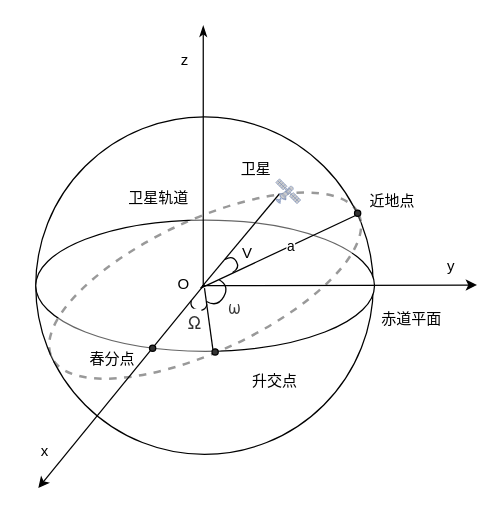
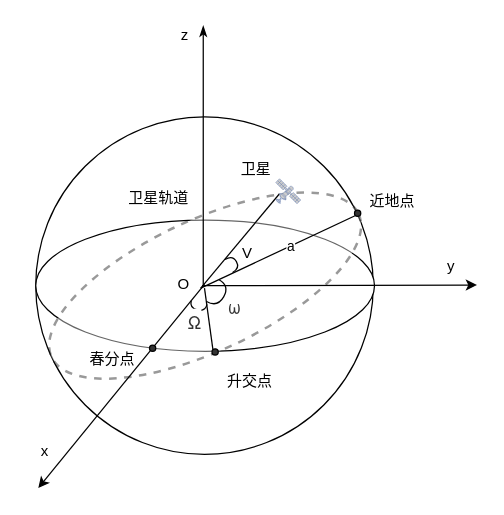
- <mxCell id="29" value="z" style="text;html=1;align=center;verticalAlign=middle;resizable=0;points=[];autosize=1;strokeColor=none;fillColor=none;" vertex="1" parent="1"><mxGeometry x="132" y="33" width="30" height="30" as="geometry" /></mxCell>
+ <mxCell id="29" value="z" style="text;html=1;align=center;verticalAlign=middle;resizable=0;points=[];autosize=1;strokeColor=none;fillColor=none;" vertex="1" parent="1"><mxGeometry x="132" y="13" width="30" height="30" as="geometry" /></mxCell>
- <mxCell id="10" value="赤道平面" style="text;html=1;strokeColor=none;fillColor=none;align=center;verticalAlign=middle;whiteSpace=wrap;rounded=0;" vertex="1" parent="1"><mxGeometry x="299" y="240" width="60" height="30" as="geometry" /></mxCell>
- <mxCell id="14" value="升交点" style="text;html=1;align=center;verticalAlign=middle;resizable=0;points=[];autosize=1;strokeColor=none;fillColor=none;" vertex="1" parent="1"><mxGeometry x="189" y="290" width="60" height="30" as="geometry" /></mxCell>
+ <mxCell id="14" value="升交点" style="text;html=1;align=center;verticalAlign=middle;resizable=0;points=[];autosize=1;strokeColor=none;fillColor=none;" vertex="1" parent="1"><mxGeometry x="169" y="290" width="60" height="30" as="geometry" /></mxCell>
